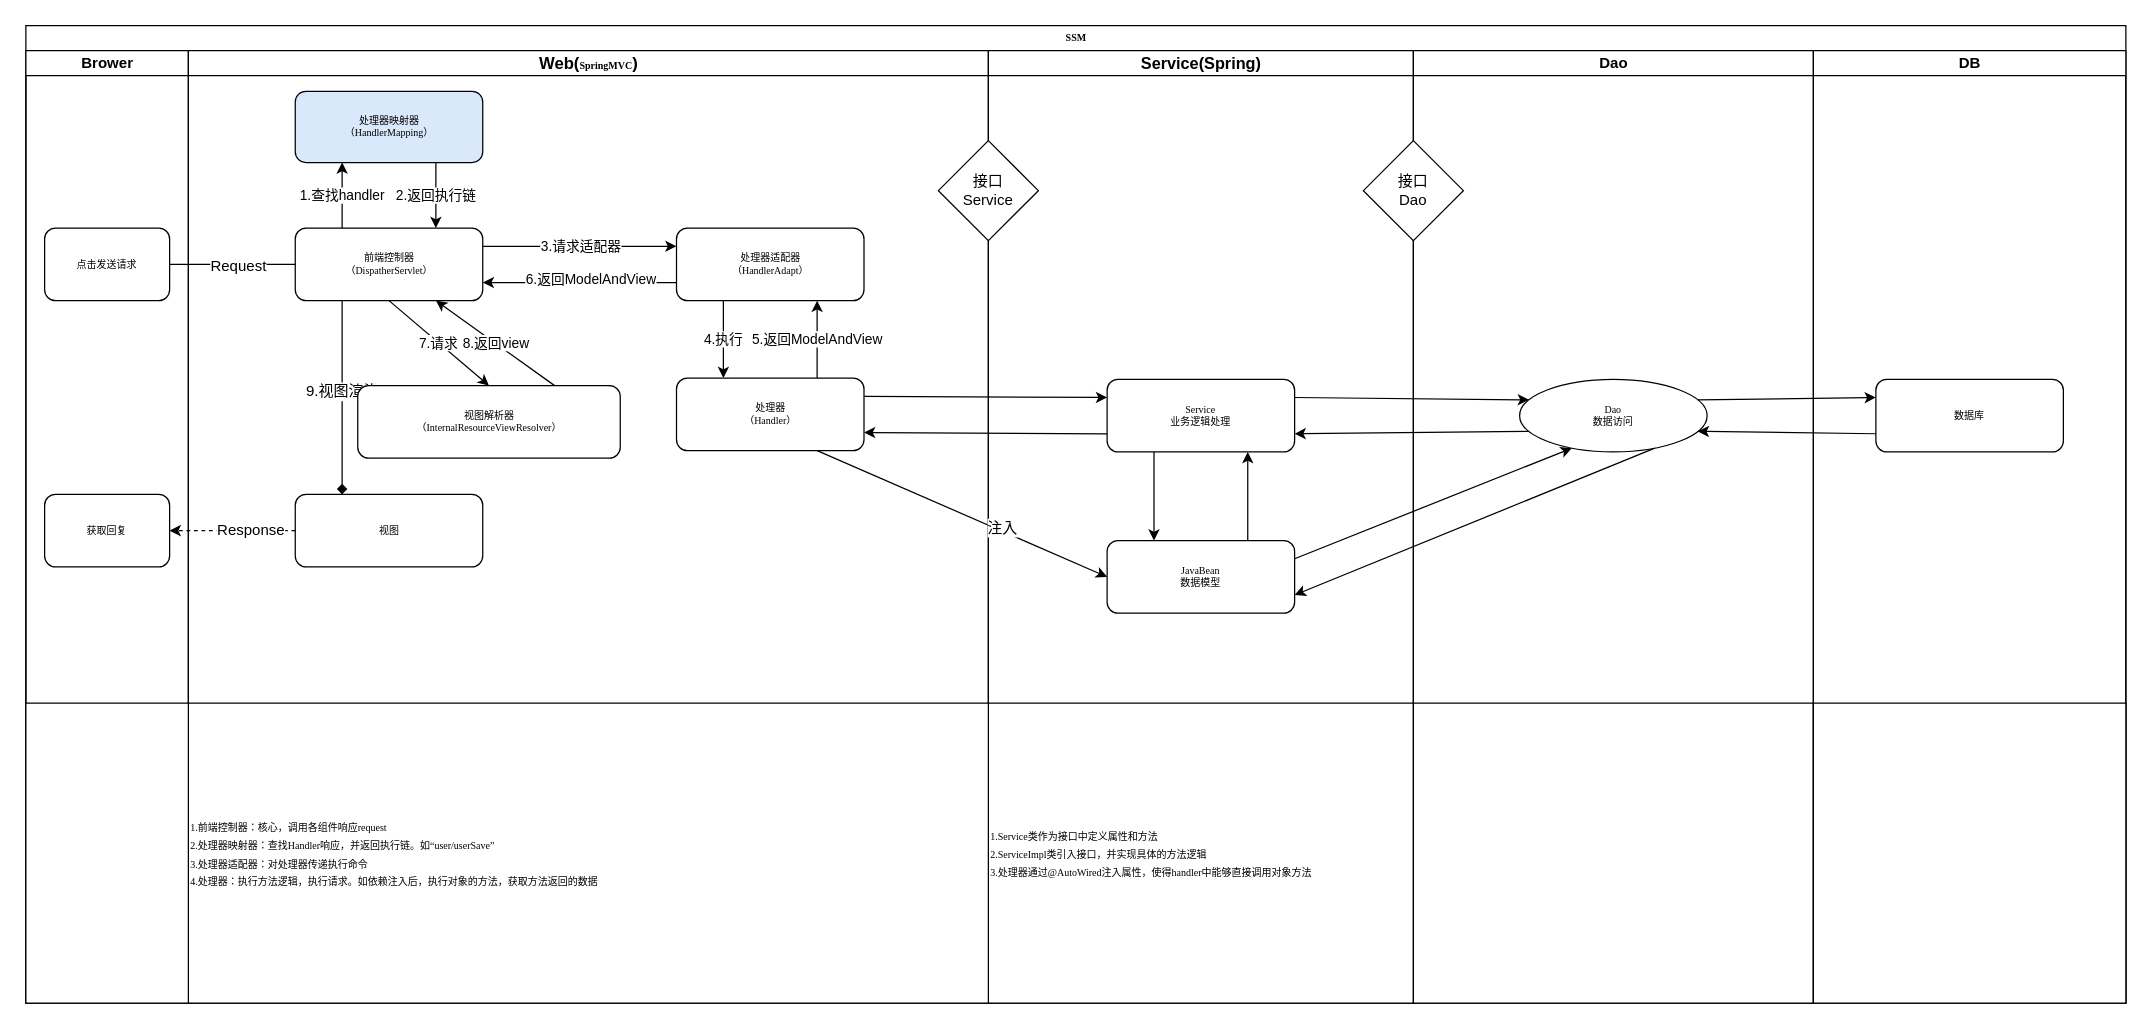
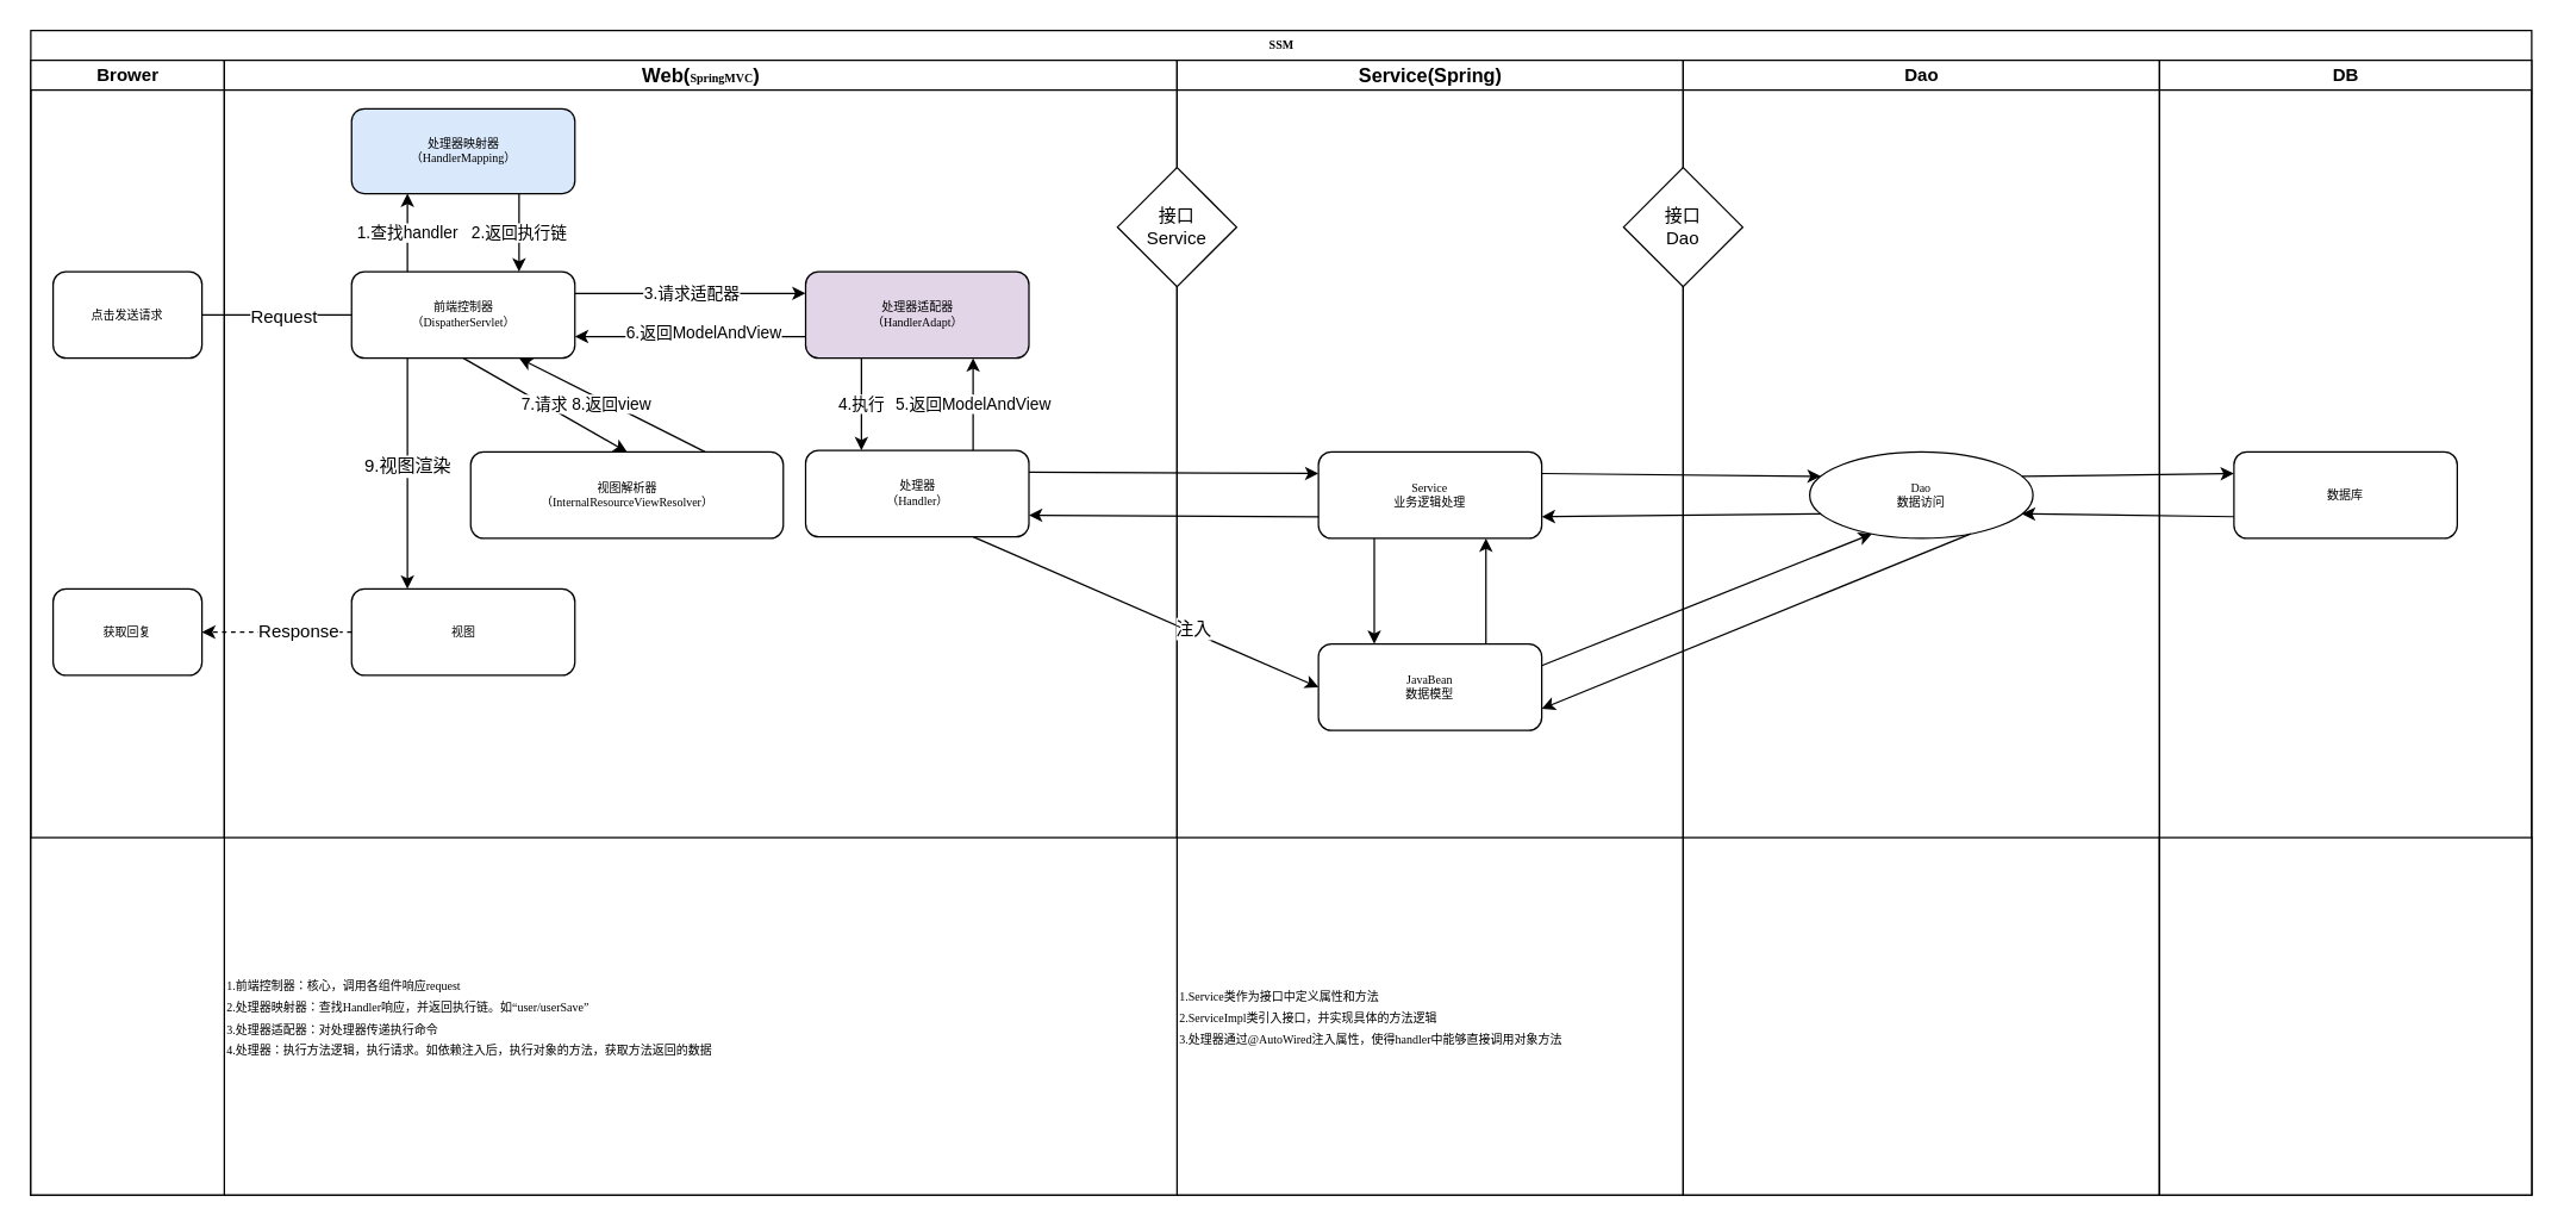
- <mxCell id="18" value="处理器适配器&lt;br&gt;（HandlerAdapt）" style="rounded=1;html=1;shadow=0;labelBackgroundColor=none;strokeColor=#000000;strokeWidth=1;fillColor=#ffffff;fontFamily=Verdana;fontSize=8;fontColor=#000000;align=center;verticalAlign=middle;whiteSpace=wrap;spacing=2;" vertex="1" parent="6"><mxGeometry x="390.5" y="142" width="150" height="58" as="geometry" /></mxCell>
+ <mxCell id="18" value="处理器适配器&lt;br&gt;（HandlerAdapt）" style="rounded=1;html=1;shadow=0;labelBackgroundColor=none;strokeColor=#000000;strokeWidth=1;fillColor=#e1d5e7;fontFamily=Verdana;fontSize=8;fontColor=#000000;align=center;verticalAlign=middle;whiteSpace=wrap;spacing=2;" vertex="1" parent="6"><mxGeometry x="390.5" y="142" width="150" height="58" as="geometry" /></mxCell>
- <mxCell id="22" value="视图解析器&lt;br&gt;（InternalResourceViewResolver）" style="rounded=1;html=1;shadow=0;labelBackgroundColor=none;strokeColor=#000000;strokeWidth=1;fillColor=#ffffff;fontFamily=Verdana;fontSize=8;fontColor=#000000;align=center;verticalAlign=middle;whiteSpace=wrap;spacing=2;" vertex="1" parent="6"><mxGeometry x="135.5" y="268" width="210" height="58" as="geometry" /></mxCell>
+ <mxCell id="22" value="视图解析器&lt;br&gt;（InternalResourceViewResolver）" style="rounded=1;html=1;shadow=0;labelBackgroundColor=none;strokeColor=#000000;strokeWidth=1;fillColor=#ffffff;fontFamily=Verdana;fontSize=8;fontColor=#000000;align=center;verticalAlign=middle;whiteSpace=wrap;spacing=2;" vertex="1" parent="6"><mxGeometry x="165.5" y="263" width="210" height="58" as="geometry" /></mxCell>
- <mxCell id="10" style="edgeStyle=none;rounded=1;orthogonalLoop=1;jettySize=auto;html=1;exitX=0.25;exitY=1;exitDx=0;exitDy=0;entryX=0.25;entryY=0;entryDx=0;entryDy=0;endArrow=diamond;" edge="1" parent="6" source="12" target="23"><mxGeometry relative="1" as="geometry" /></mxCell>
+ <mxCell id="10" style="edgeStyle=none;rounded=1;orthogonalLoop=1;jettySize=auto;html=1;exitX=0.25;exitY=1;exitDx=0;exitDy=0;entryX=0.25;entryY=0;entryDx=0;entryDy=0;" edge="1" parent="6" source="12" target="23"><mxGeometry relative="1" as="geometry" /></mxCell>
